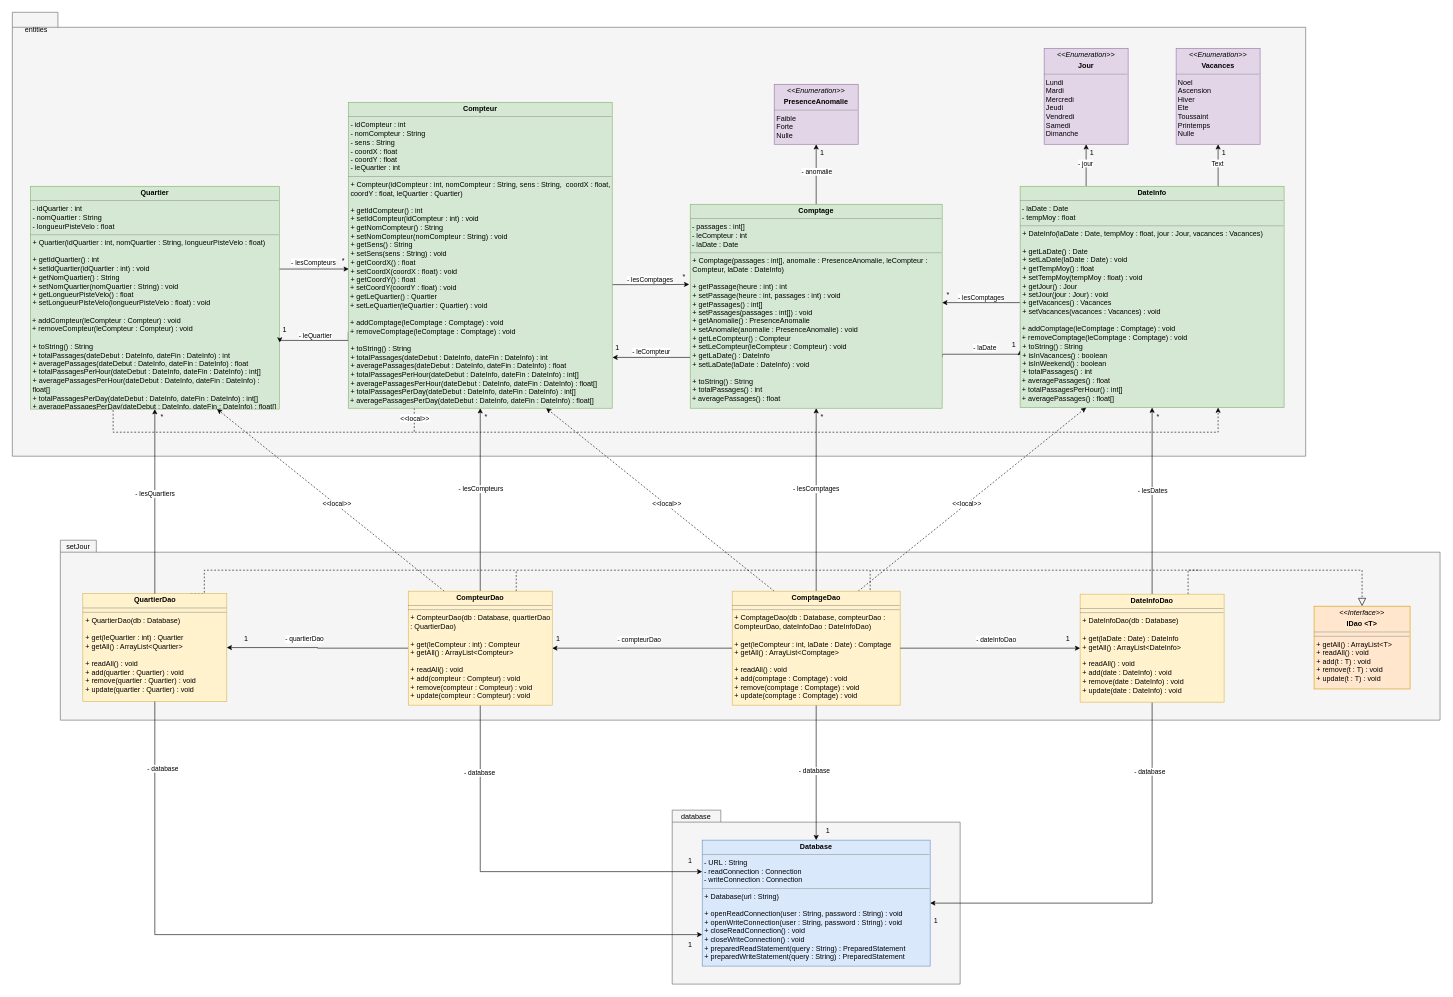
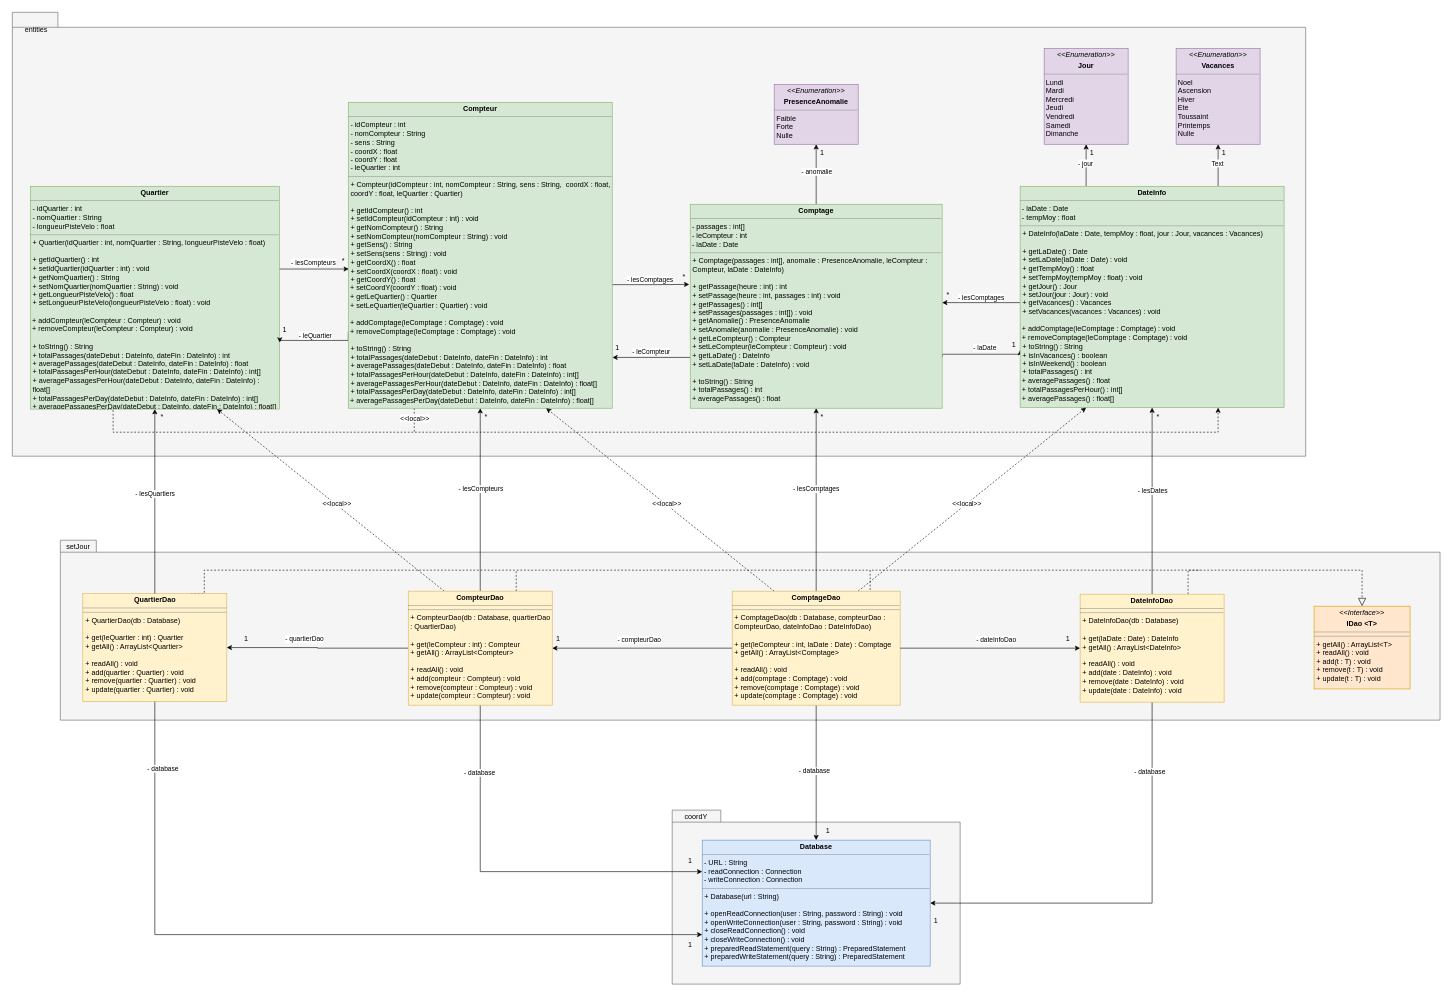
- <mxCell id="86" value="database" style="text;html=1;strokeColor=none;fillColor=none;align=center;verticalAlign=middle;whiteSpace=wrap;rounded=0;" parent="1" vertex="1"><mxGeometry x="1130" y="1346" width="60" height="30" as="geometry" /></mxCell>
+ <mxCell id="86" value="coordY" style="text;html=1;strokeColor=none;fillColor=none;align=center;verticalAlign=middle;whiteSpace=wrap;rounded=0;" parent="1" vertex="1"><mxGeometry x="1130" y="1346" width="60" height="30" as="geometry" /></mxCell>
